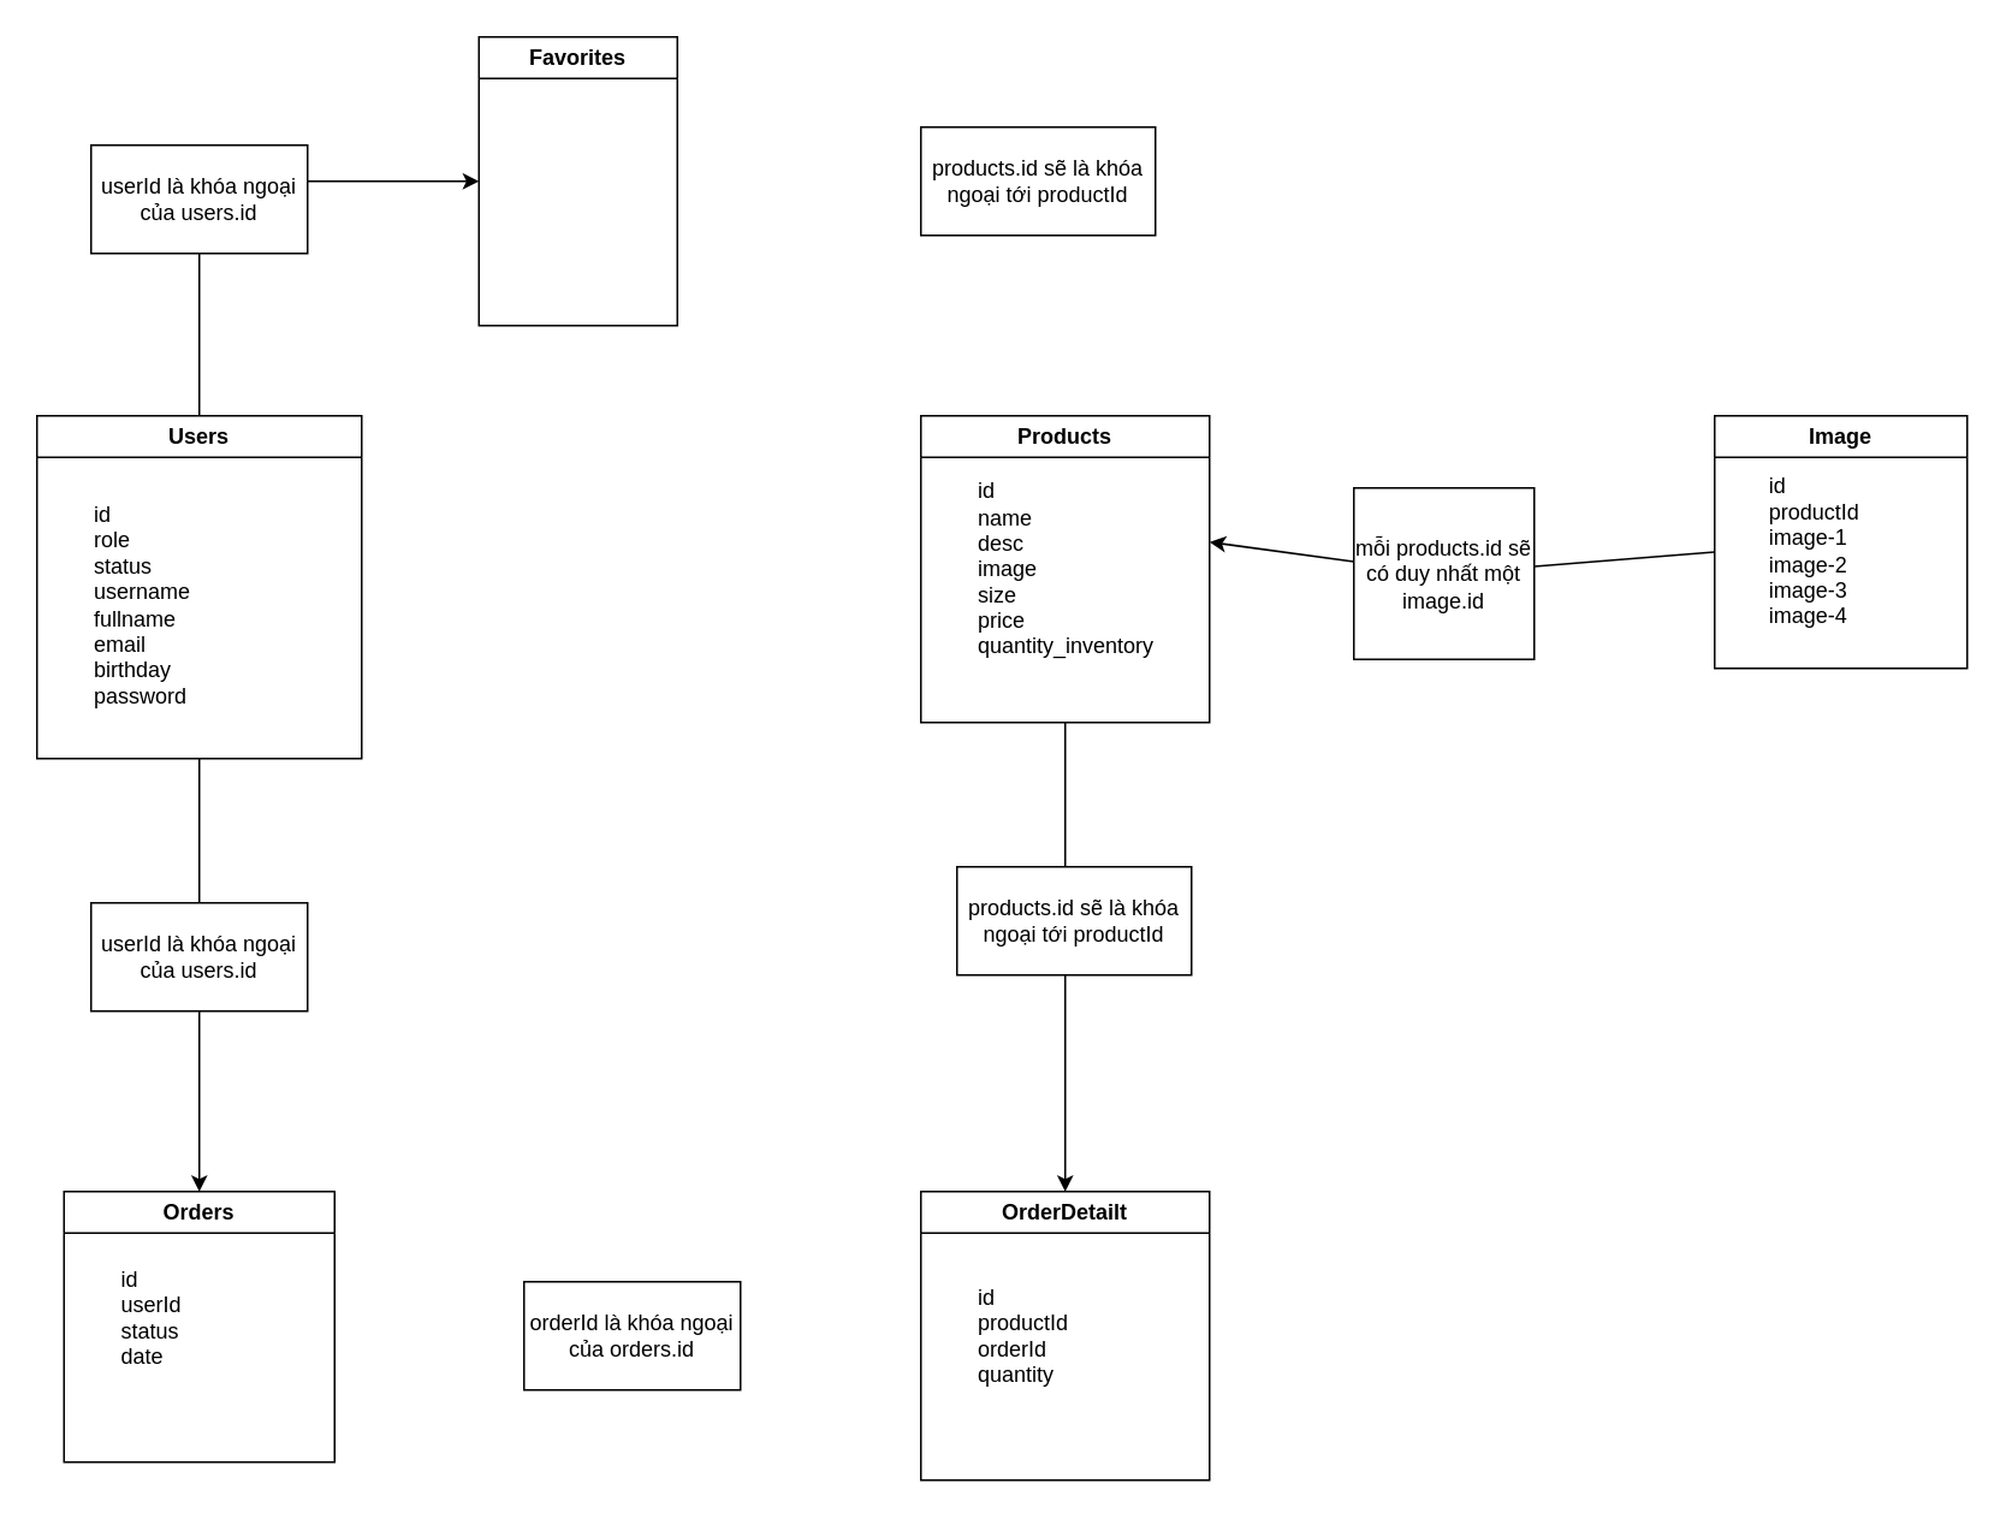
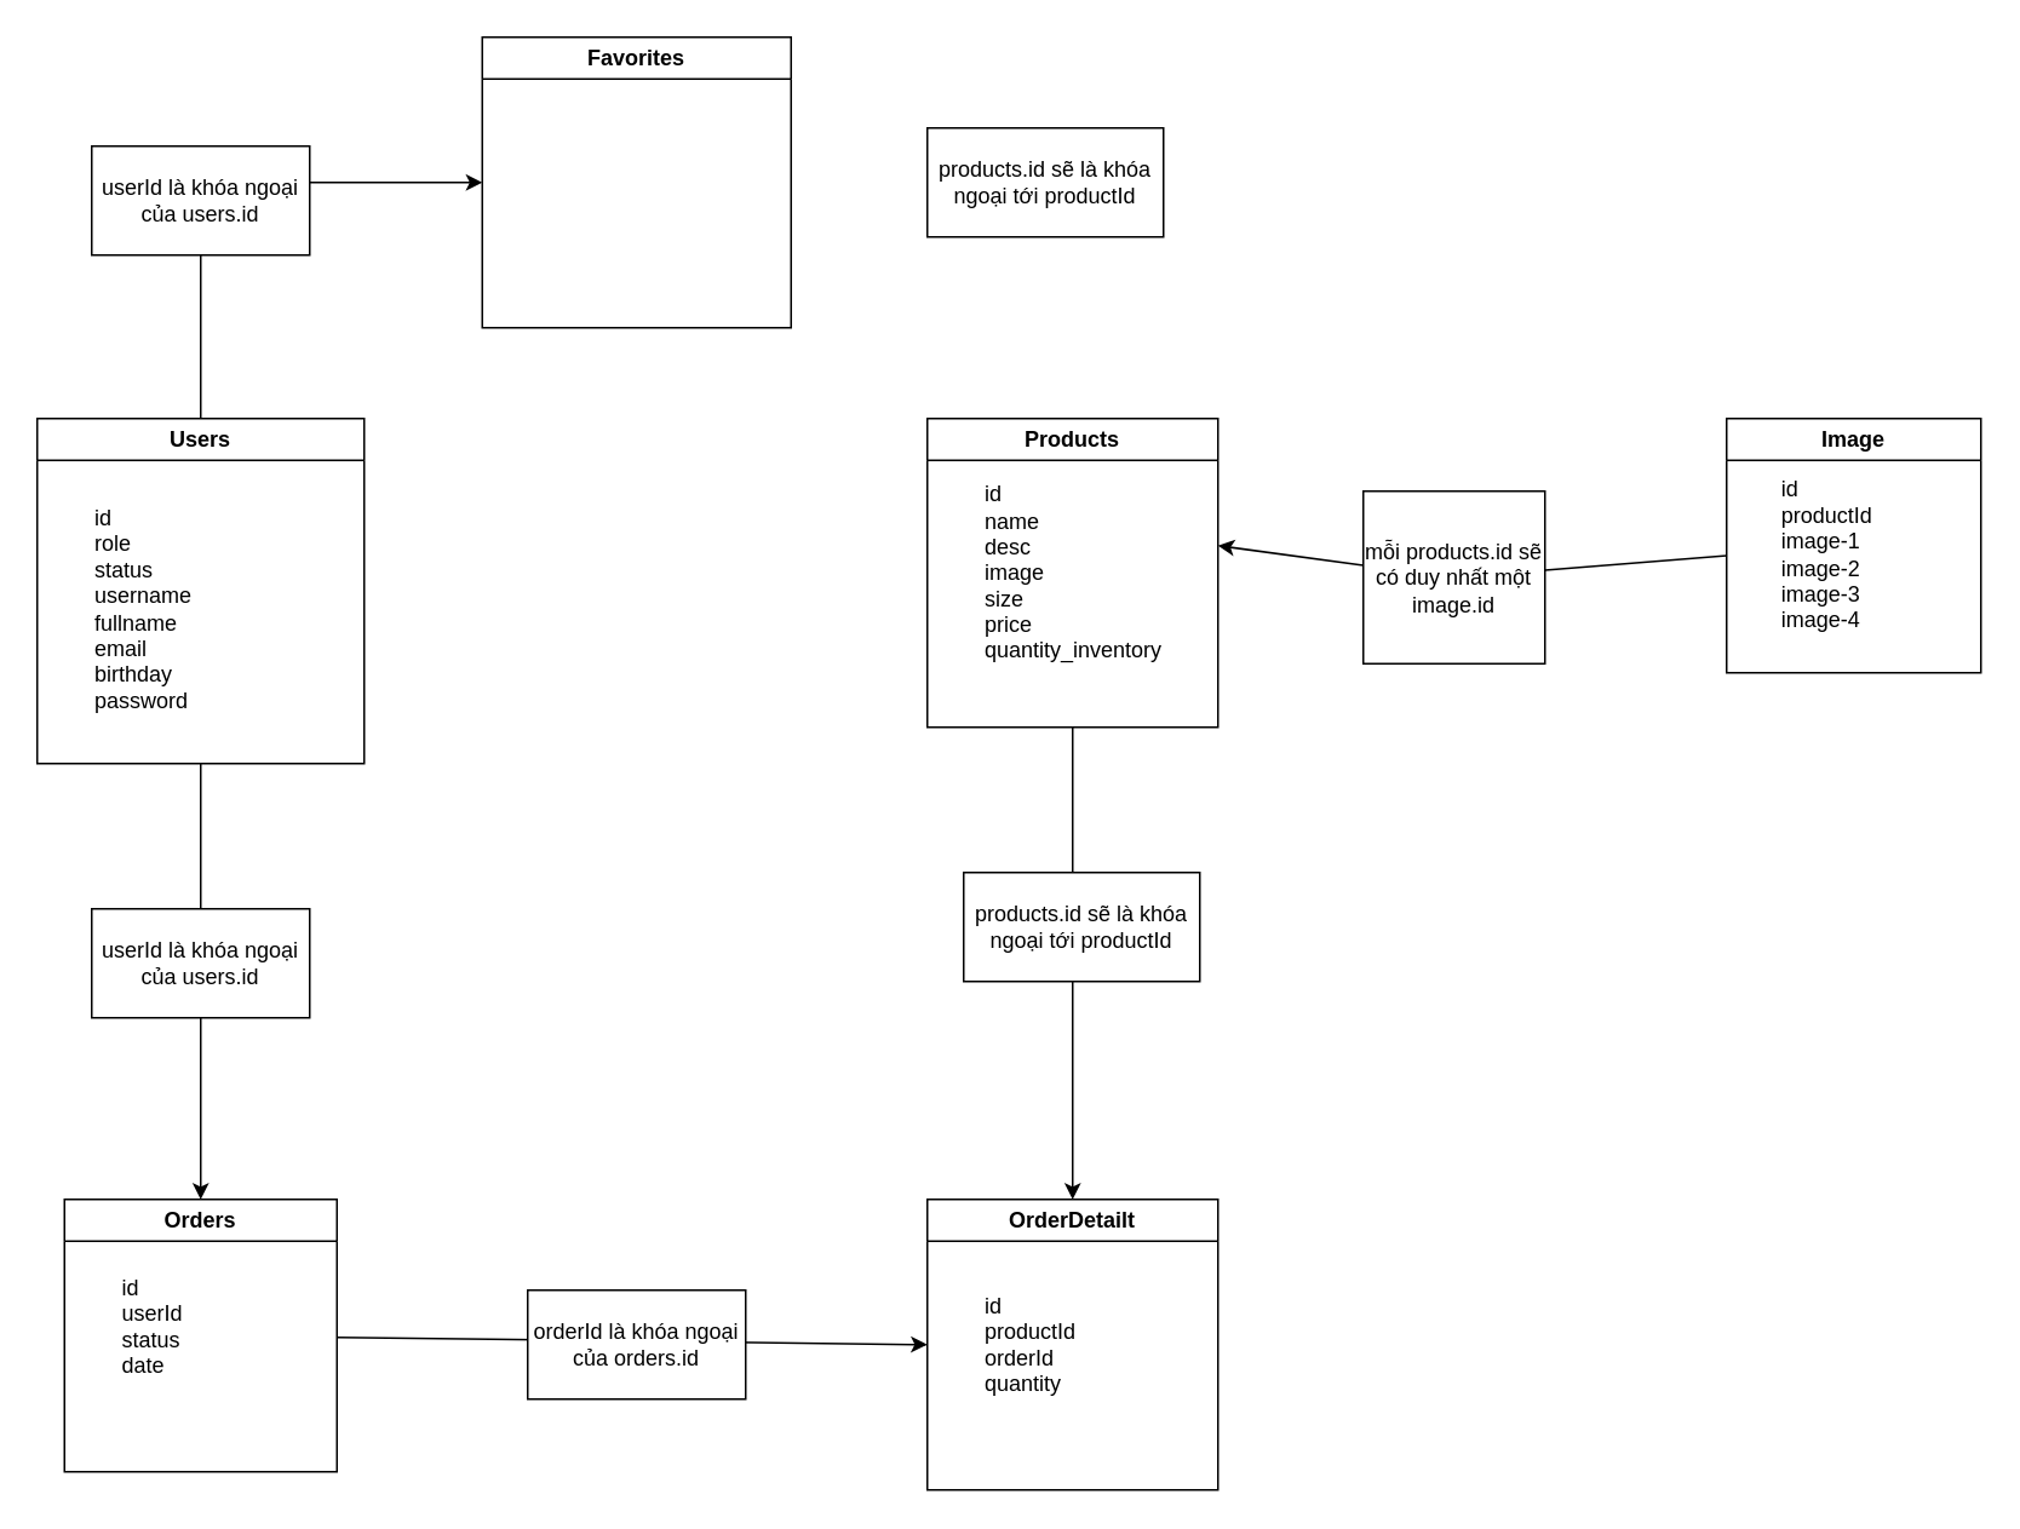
- <mxCell id="23" value="Favorites" style="swimlane;whiteSpace=wrap;html=1;" vertex="1" parent="1"><mxGeometry x="265" y="20" width="110" height="160" as="geometry" /></mxCell>
+ <mxCell id="23" value="Favorites" style="swimlane;whiteSpace=wrap;html=1;" vertex="1" parent="1"><mxGeometry x="265" y="20" width="170" height="160" as="geometry" /></mxCell>
+ <mxCell id="11" style="edgeStyle=none;html=1;entryX=0;entryY=0.5;entryDx=0;entryDy=0;" parent="1" source="12" target="6" edge="1"><mxGeometry relative="1" as="geometry" /></mxCell>
